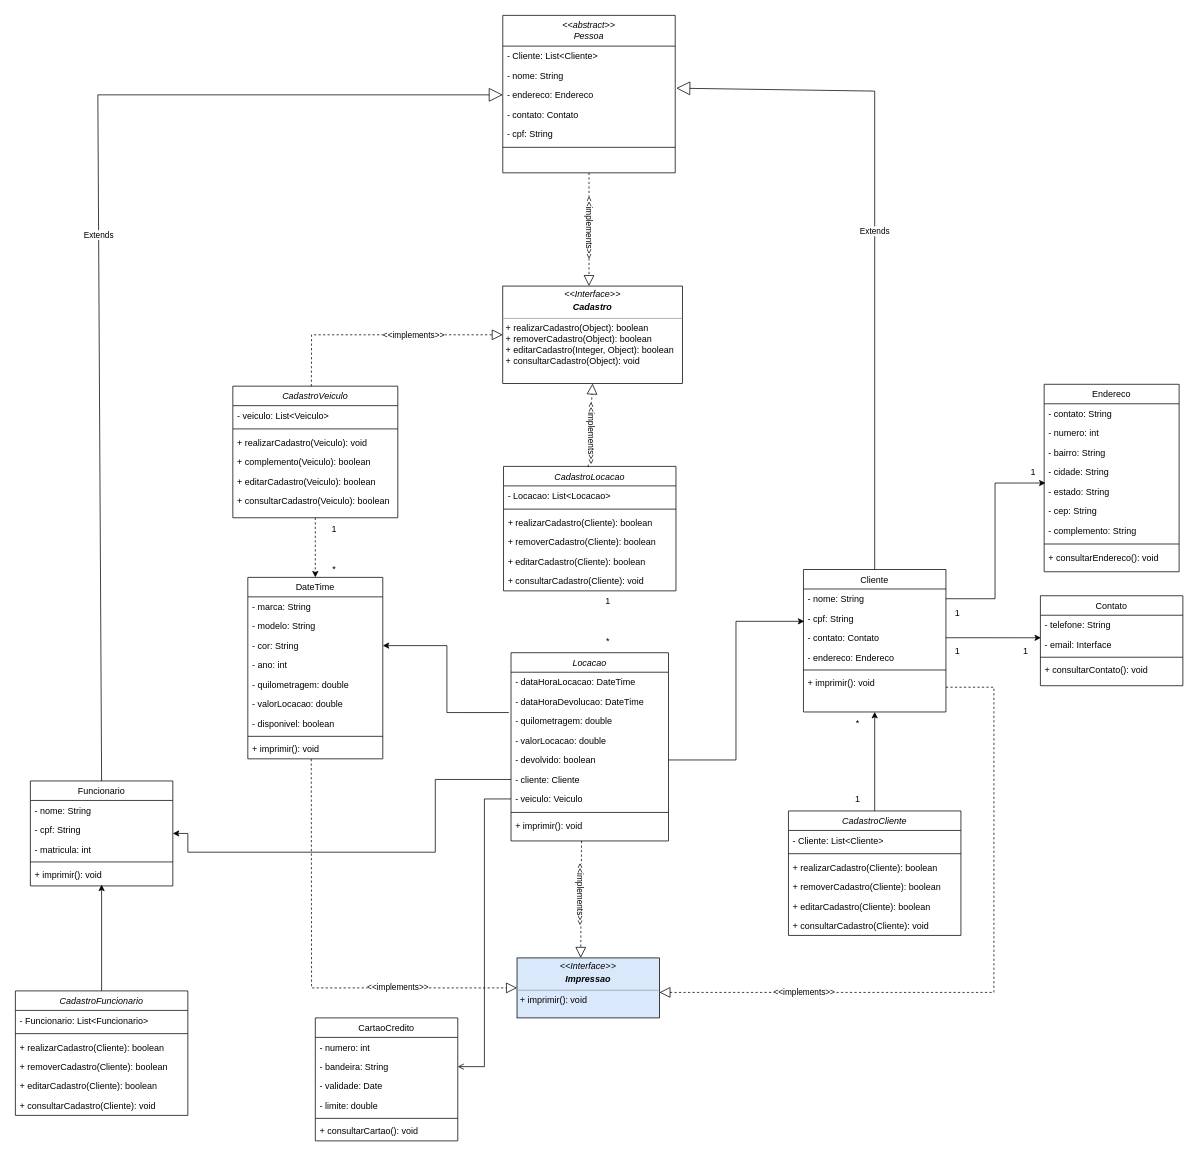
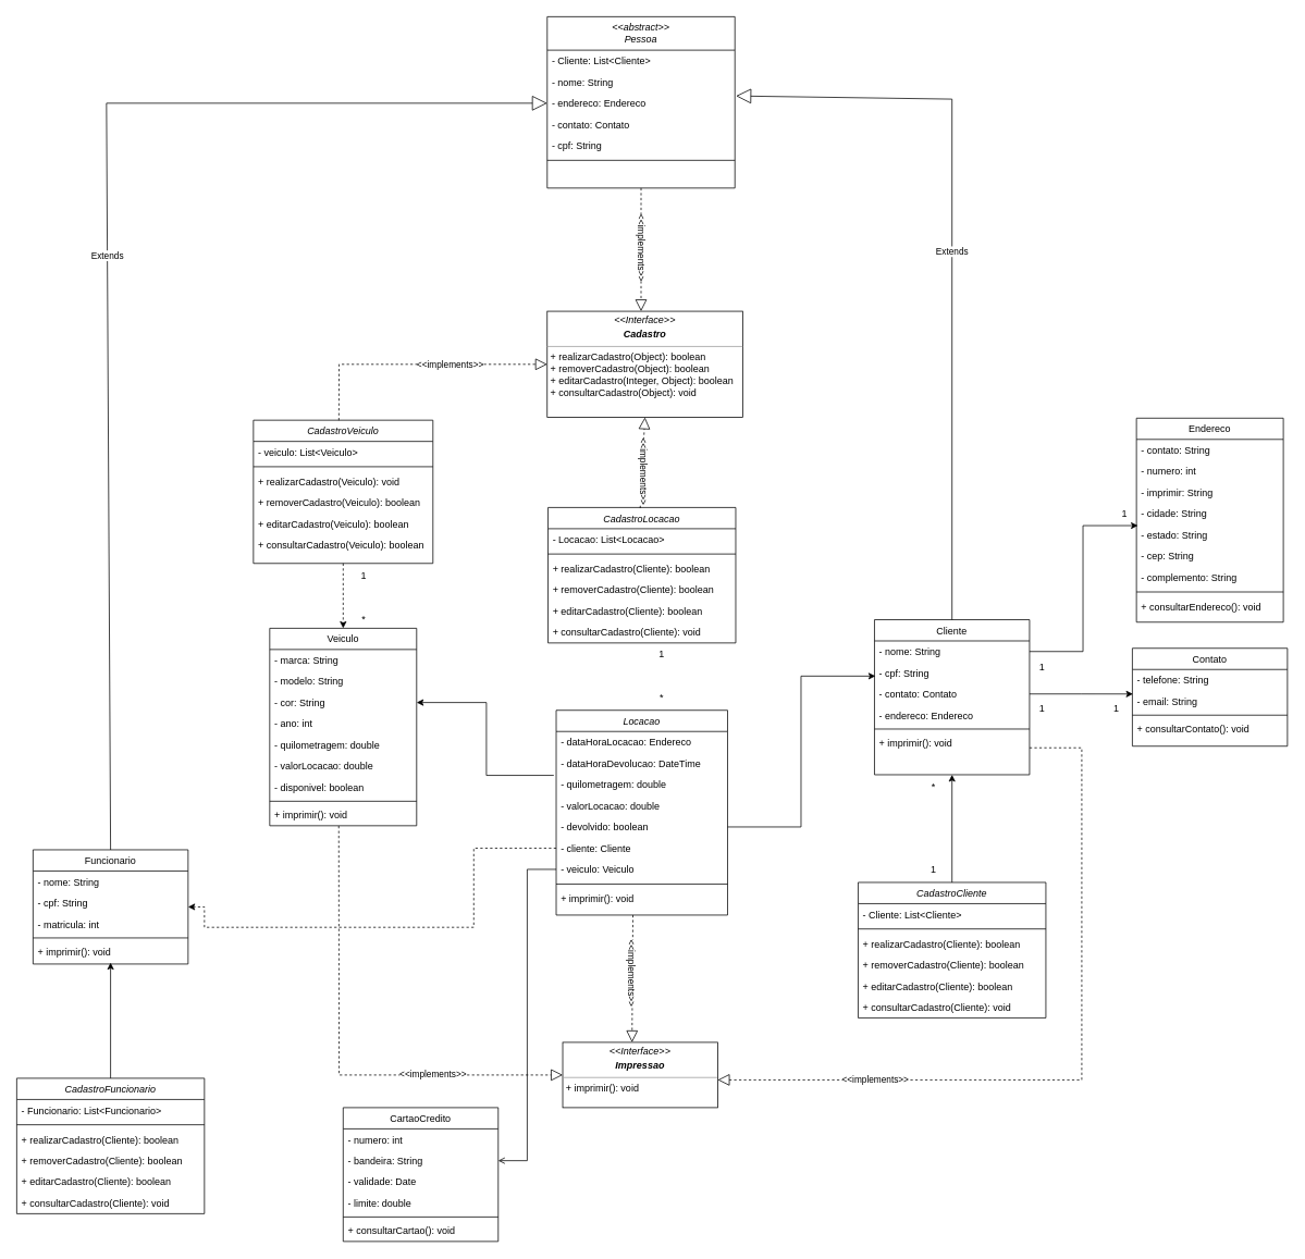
- <mxCell id="25" value="- bairro: String" style="text;align=left;verticalAlign=top;spacingLeft=4;spacingRight=4;overflow=hidden;rotatable=0;points=[[0,0.5],[1,0.5]];portConstraint=eastwest;rounded=0;shadow=0;html=0;" parent="22" vertex="1"><mxGeometry y="78" width="180" height="26" as="geometry" /></mxCell>
+ <mxCell id="25" value="- imprimir: String" style="text;align=left;verticalAlign=top;spacingLeft=4;spacingRight=4;overflow=hidden;rotatable=0;points=[[0,0.5],[1,0.5]];portConstraint=eastwest;rounded=0;shadow=0;html=0;" parent="22" vertex="1"><mxGeometry y="78" width="180" height="26" as="geometry" /></mxCell>
- <mxCell id="49" value="+ complemento(Veiculo): boolean" style="text;align=left;verticalAlign=top;spacingLeft=4;spacingRight=4;overflow=hidden;rotatable=0;points=[[0,0.5],[1,0.5]];portConstraint=eastwest;rounded=0;shadow=0;html=0;" vertex="1" parent="45"><mxGeometry y="88" width="220" height="26" as="geometry" /></mxCell>
+ <mxCell id="49" value="+ removerCadastro(Veiculo): boolean" style="text;align=left;verticalAlign=top;spacingLeft=4;spacingRight=4;overflow=hidden;rotatable=0;points=[[0,0.5],[1,0.5]];portConstraint=eastwest;rounded=0;shadow=0;html=0;" vertex="1" parent="45"><mxGeometry y="88" width="220" height="26" as="geometry" /></mxCell>
- <mxCell id="12" value="DateTime" style="swimlane;fontStyle=0;align=center;verticalAlign=top;childLayout=stackLayout;horizontal=1;startSize=26;horizontalStack=0;resizeParent=1;resizeLast=0;collapsible=1;marginBottom=0;rounded=0;shadow=0;strokeWidth=1;" parent="1" vertex="1"><mxGeometry x="330" y="769.5" width="180" height="242" as="geometry"><mxRectangle x="130" y="380" width="160" height="26" as="alternateBounds" /></mxGeometry></mxCell>
+ <mxCell id="12" value="Veiculo" style="swimlane;fontStyle=0;align=center;verticalAlign=top;childLayout=stackLayout;horizontal=1;startSize=26;horizontalStack=0;resizeParent=1;resizeLast=0;collapsible=1;marginBottom=0;rounded=0;shadow=0;strokeWidth=1;" parent="1" vertex="1"><mxGeometry x="330" y="769.5" width="180" height="242" as="geometry"><mxRectangle x="130" y="380" width="160" height="26" as="alternateBounds" /></mxGeometry></mxCell>
- <mxCell id="41" value="- email: Interface" style="text;align=left;verticalAlign=top;spacingLeft=4;spacingRight=4;overflow=hidden;rotatable=0;points=[[0,0.5],[1,0.5]];portConstraint=eastwest;rounded=0;shadow=0;html=0;" parent="39" vertex="1"><mxGeometry y="52" width="190" height="26" as="geometry" /></mxCell>
+ <mxCell id="41" value="- email: String" style="text;align=left;verticalAlign=top;spacingLeft=4;spacingRight=4;overflow=hidden;rotatable=0;points=[[0,0.5],[1,0.5]];portConstraint=eastwest;rounded=0;shadow=0;html=0;" parent="39" vertex="1"><mxGeometry y="52" width="190" height="26" as="geometry" /></mxCell>
- <mxCell id="3" value="- dataHoraLocacao: DateTime" style="text;align=left;verticalAlign=top;spacingLeft=4;spacingRight=4;overflow=hidden;rotatable=0;points=[[0,0.5],[1,0.5]];portConstraint=eastwest;" parent="2" vertex="1"><mxGeometry y="26" width="210" height="26" as="geometry" /></mxCell>
+ <mxCell id="3" value="- dataHoraLocacao: Endereco" style="text;align=left;verticalAlign=top;spacingLeft=4;spacingRight=4;overflow=hidden;rotatable=0;points=[[0,0.5],[1,0.5]];portConstraint=eastwest;" parent="2" vertex="1"><mxGeometry y="26" width="210" height="26" as="geometry" /></mxCell>
- <mxCell id="116" style="edgeStyle=orthogonalEdgeStyle;rounded=0;orthogonalLoop=1;jettySize=auto;html=1;entryX=1;entryY=0.5;entryDx=0;entryDy=0;" edge="1" parent="1" source="8" target="110"><mxGeometry relative="1" as="geometry"><Array as="points"><mxPoint x="580" y="1039" /><mxPoint x="580" y="1136" /><mxPoint x="250" y="1136" /><mxPoint x="250" y="1111" /></Array></mxGeometry></mxCell>
+ <mxCell id="116" style="edgeStyle=orthogonalEdgeStyle;rounded=0;orthogonalLoop=1;jettySize=auto;html=1;entryX=1;entryY=0.5;entryDx=0;entryDy=0;dashed=1;" edge="1" parent="1" source="8" target="110"><mxGeometry relative="1" as="geometry"><Array as="points"><mxPoint x="580" y="1039" /><mxPoint x="580" y="1136" /><mxPoint x="250" y="1136" /><mxPoint x="250" y="1111" /></Array></mxGeometry></mxCell>
- <mxCell id="67" value="&lt;p style=&quot;margin:0px;margin-top:4px;text-align:center;&quot;&gt;&lt;i&gt;&amp;lt;&amp;lt;Interface&amp;gt;&amp;gt;&lt;/i&gt;&lt;br&gt;&lt;/p&gt;&lt;p style=&quot;margin:0px;margin-top:4px;text-align:center;&quot;&gt;&lt;i&gt;&lt;b&gt;Impressao&lt;/b&gt;&lt;/i&gt;&lt;/p&gt;&lt;hr size=&quot;1&quot;&gt;&lt;p style=&quot;margin:0px;margin-left:4px;&quot;&gt;+ imprimir(): void&lt;br&gt;&lt;/p&gt;" style="verticalAlign=top;align=left;overflow=fill;fontSize=12;fontFamily=Helvetica;html=1;fillColor=#dae8fc;" parent="1" vertex="1"><mxGeometry x="689" y="1277" width="190" height="80" as="geometry" /></mxCell>
+ <mxCell id="67" value="&lt;p style=&quot;margin:0px;margin-top:4px;text-align:center;&quot;&gt;&lt;i&gt;&amp;lt;&amp;lt;Interface&amp;gt;&amp;gt;&lt;/i&gt;&lt;br&gt;&lt;/p&gt;&lt;p style=&quot;margin:0px;margin-top:4px;text-align:center;&quot;&gt;&lt;i&gt;&lt;b&gt;Impressao&lt;/b&gt;&lt;/i&gt;&lt;/p&gt;&lt;hr size=&quot;1&quot;&gt;&lt;p style=&quot;margin:0px;margin-left:4px;&quot;&gt;+ imprimir(): void&lt;br&gt;&lt;/p&gt;" style="verticalAlign=top;align=left;overflow=fill;fontSize=12;fontFamily=Helvetica;html=1;" parent="1" vertex="1"><mxGeometry x="689" y="1277" width="190" height="80" as="geometry" /></mxCell>
